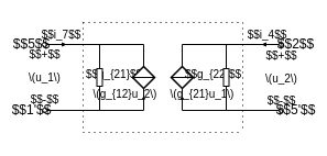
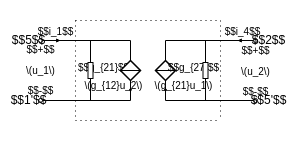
- <mxCell id="11" value="$$i_7$$" style="text;html=1;resizable=1;autosize=1;align=center;verticalAlign=middle;points=[];fillColor=none;strokeColor=none;rounded=0;fontSize=10;movable=1;rotatable=1;deletable=1;editable=1;connectable=0;" parent="1" vertex="1"><mxGeometry x="45" y="21" width="20" height="20" as="geometry" /></mxCell>
+ <mxCell id="11" value="$$i_1$$" style="text;html=1;resizable=1;autosize=1;align=center;verticalAlign=middle;points=[];fillColor=none;strokeColor=none;rounded=0;fontSize=10;movable=1;rotatable=1;deletable=1;editable=1;connectable=0;" parent="1" vertex="1"><mxGeometry x="45" y="21" width="20" height="20" as="geometry" /></mxCell>
- <mxCell id="40" value="$$g_{22}$$" style="text;html=1;resizable=1;autosize=1;align=center;verticalAlign=middle;points=[];fillColor=none;strokeColor=none;rounded=0;fontSize=10;movable=1;rotatable=1;deletable=1;editable=1;connectable=0;" vertex="1" parent="1"><mxGeometry x="182.5" y="59.5" width="20" height="15" as="geometry" /></mxCell>
+ <mxCell id="40" value="$$g_{27}$$" style="text;html=1;resizable=1;autosize=1;align=center;verticalAlign=middle;points=[];fillColor=none;strokeColor=none;rounded=0;fontSize=10;movable=1;rotatable=1;deletable=1;editable=1;connectable=0;" vertex="1" parent="1"><mxGeometry x="182.5" y="59.5" width="20" height="15" as="geometry" /></mxCell>
